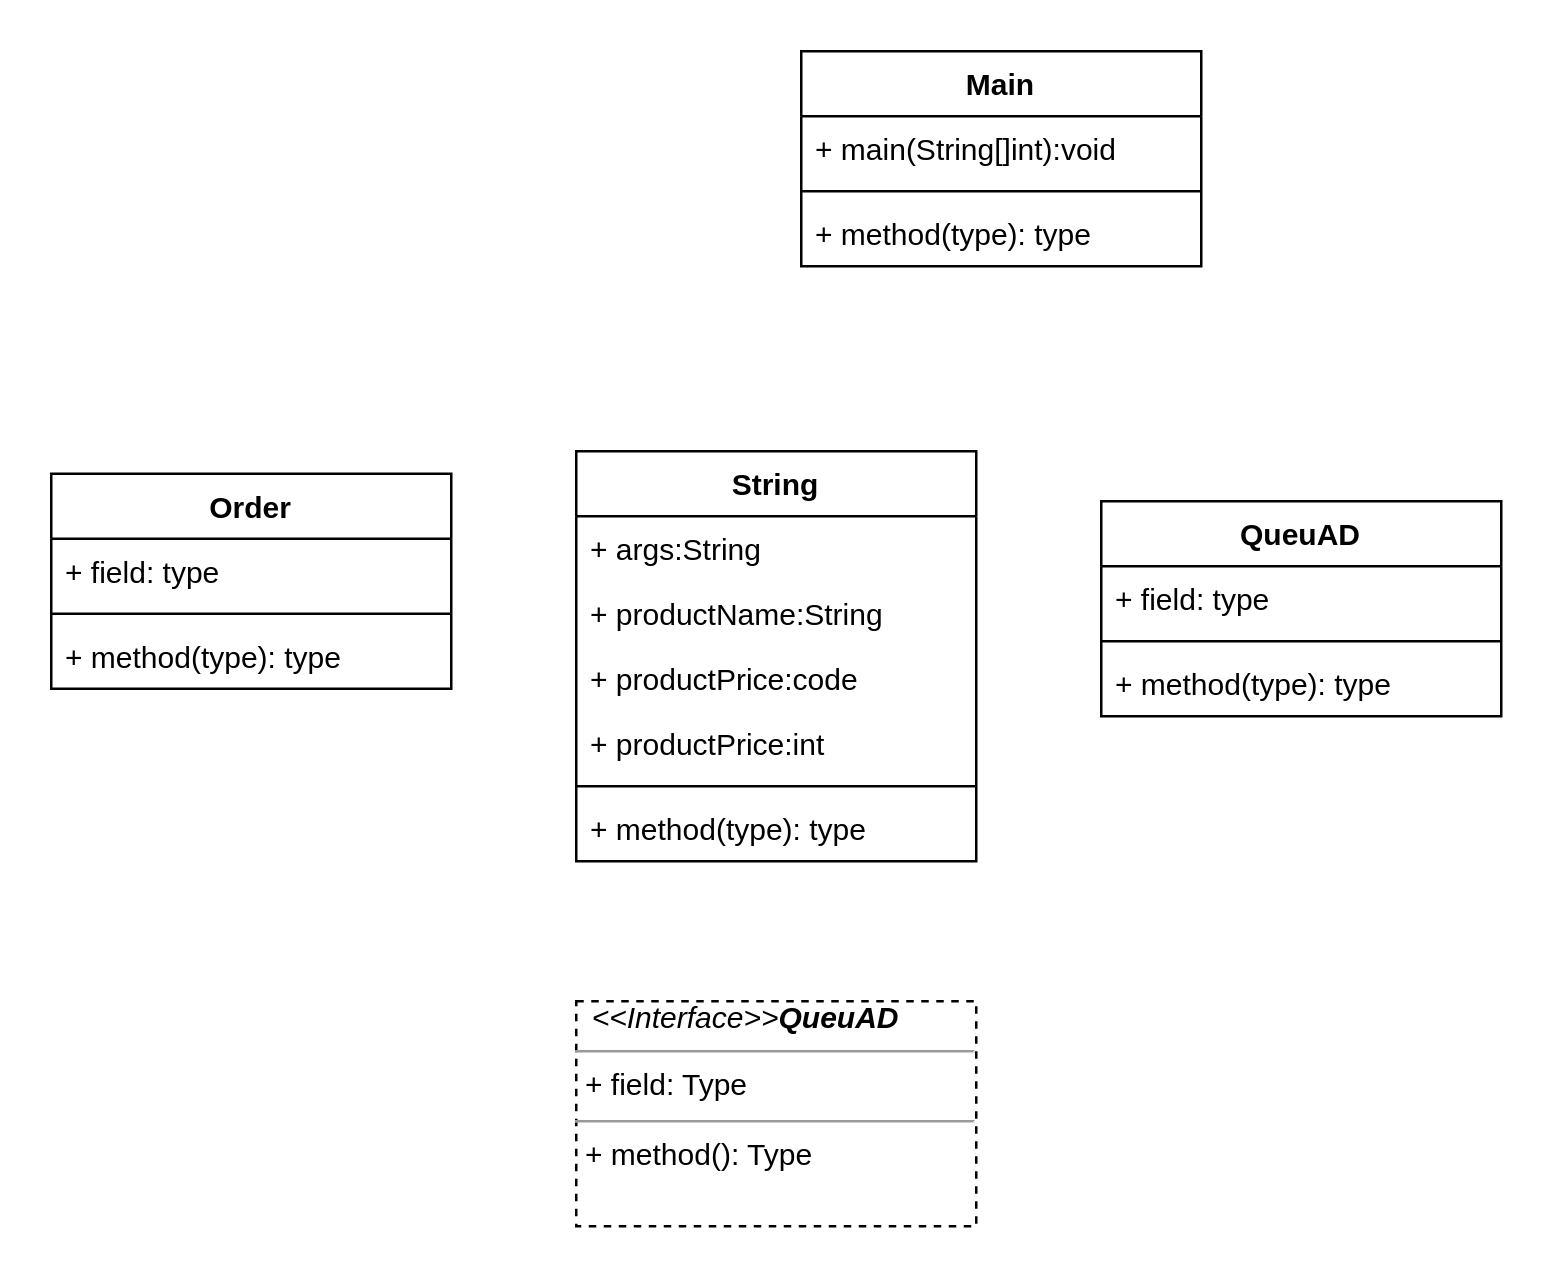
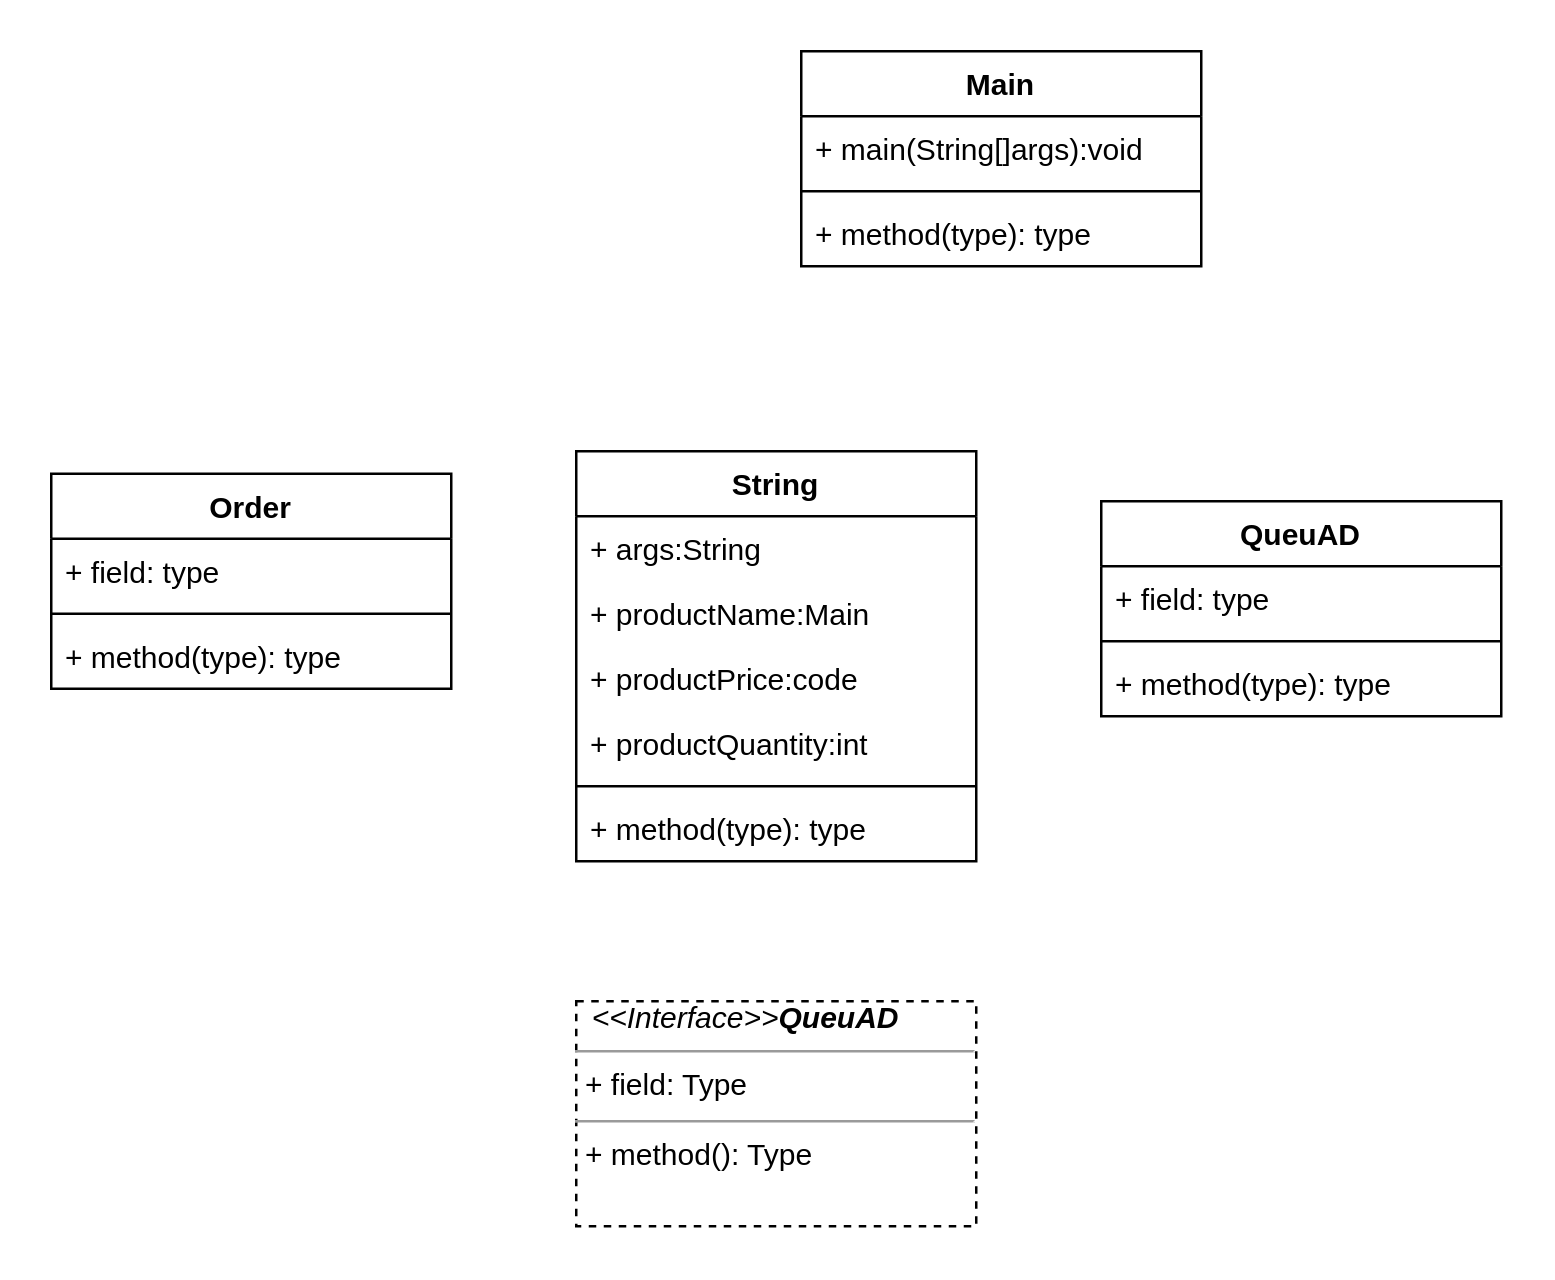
- <mxCell id="18" value="+ main(String[]int):void" style="text;strokeColor=none;fillColor=none;align=left;verticalAlign=top;spacingLeft=4;spacingRight=4;overflow=hidden;rotatable=0;points=[[0,0.5],[1,0.5]];portConstraint=eastwest;whiteSpace=wrap;html=1;" vertex="1" parent="17"><mxGeometry y="26" width="160" height="26" as="geometry" /></mxCell>
+ <mxCell id="18" value="+ main(String[]args):void" style="text;strokeColor=none;fillColor=none;align=left;verticalAlign=top;spacingLeft=4;spacingRight=4;overflow=hidden;rotatable=0;points=[[0,0.5],[1,0.5]];portConstraint=eastwest;whiteSpace=wrap;html=1;" vertex="1" parent="17"><mxGeometry y="26" width="160" height="26" as="geometry" /></mxCell>
- <mxCell id="4" value="+ productName:String" style="text;strokeColor=none;fillColor=none;align=left;verticalAlign=top;spacingLeft=4;spacingRight=4;overflow=hidden;rotatable=0;points=[[0,0.5],[1,0.5]];portConstraint=eastwest;whiteSpace=wrap;html=1;" vertex="1" parent="2"><mxGeometry y="52" width="160" height="26" as="geometry" /></mxCell>
+ <mxCell id="4" value="+ productName:Main" style="text;strokeColor=none;fillColor=none;align=left;verticalAlign=top;spacingLeft=4;spacingRight=4;overflow=hidden;rotatable=0;points=[[0,0.5],[1,0.5]];portConstraint=eastwest;whiteSpace=wrap;html=1;" vertex="1" parent="2"><mxGeometry y="52" width="160" height="26" as="geometry" /></mxCell>
- <mxCell id="6" value="+ productPrice:int" style="text;strokeColor=none;fillColor=none;align=left;verticalAlign=top;spacingLeft=4;spacingRight=4;overflow=hidden;rotatable=0;points=[[0,0.5],[1,0.5]];portConstraint=eastwest;whiteSpace=wrap;html=1;" vertex="1" parent="2"><mxGeometry y="104" width="160" height="26" as="geometry" /></mxCell>
+ <mxCell id="6" value="+ productQuantity:int" style="text;strokeColor=none;fillColor=none;align=left;verticalAlign=top;spacingLeft=4;spacingRight=4;overflow=hidden;rotatable=0;points=[[0,0.5],[1,0.5]];portConstraint=eastwest;whiteSpace=wrap;html=1;" vertex="1" parent="2"><mxGeometry y="104" width="160" height="26" as="geometry" /></mxCell>
